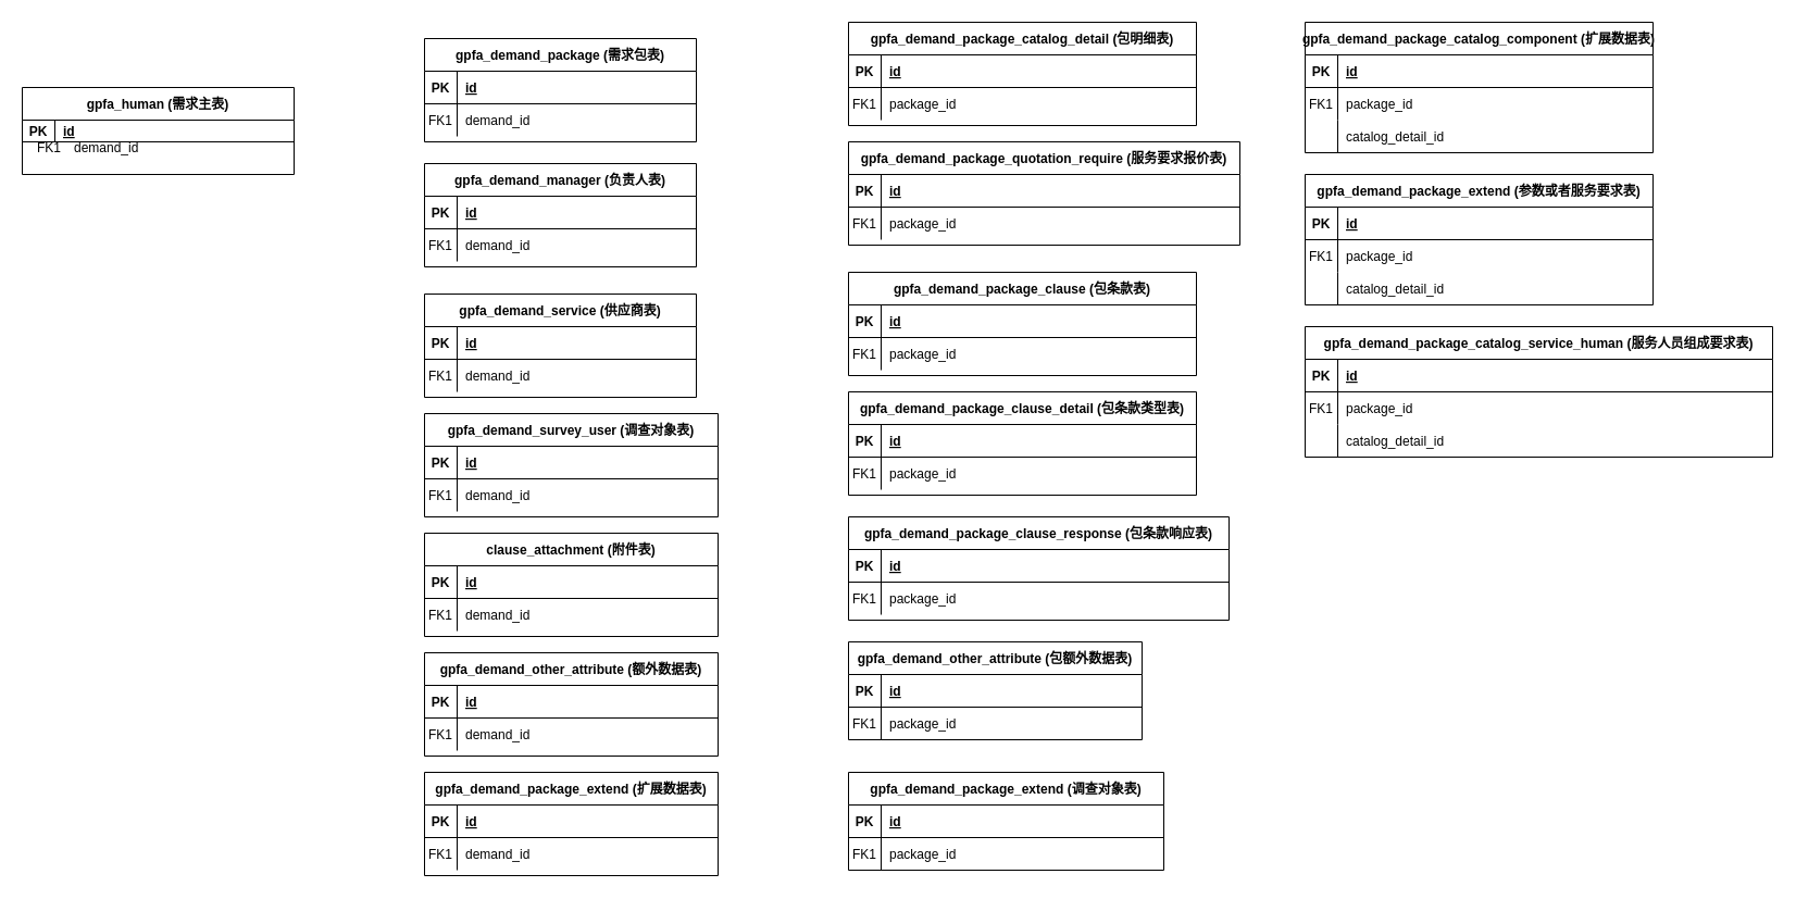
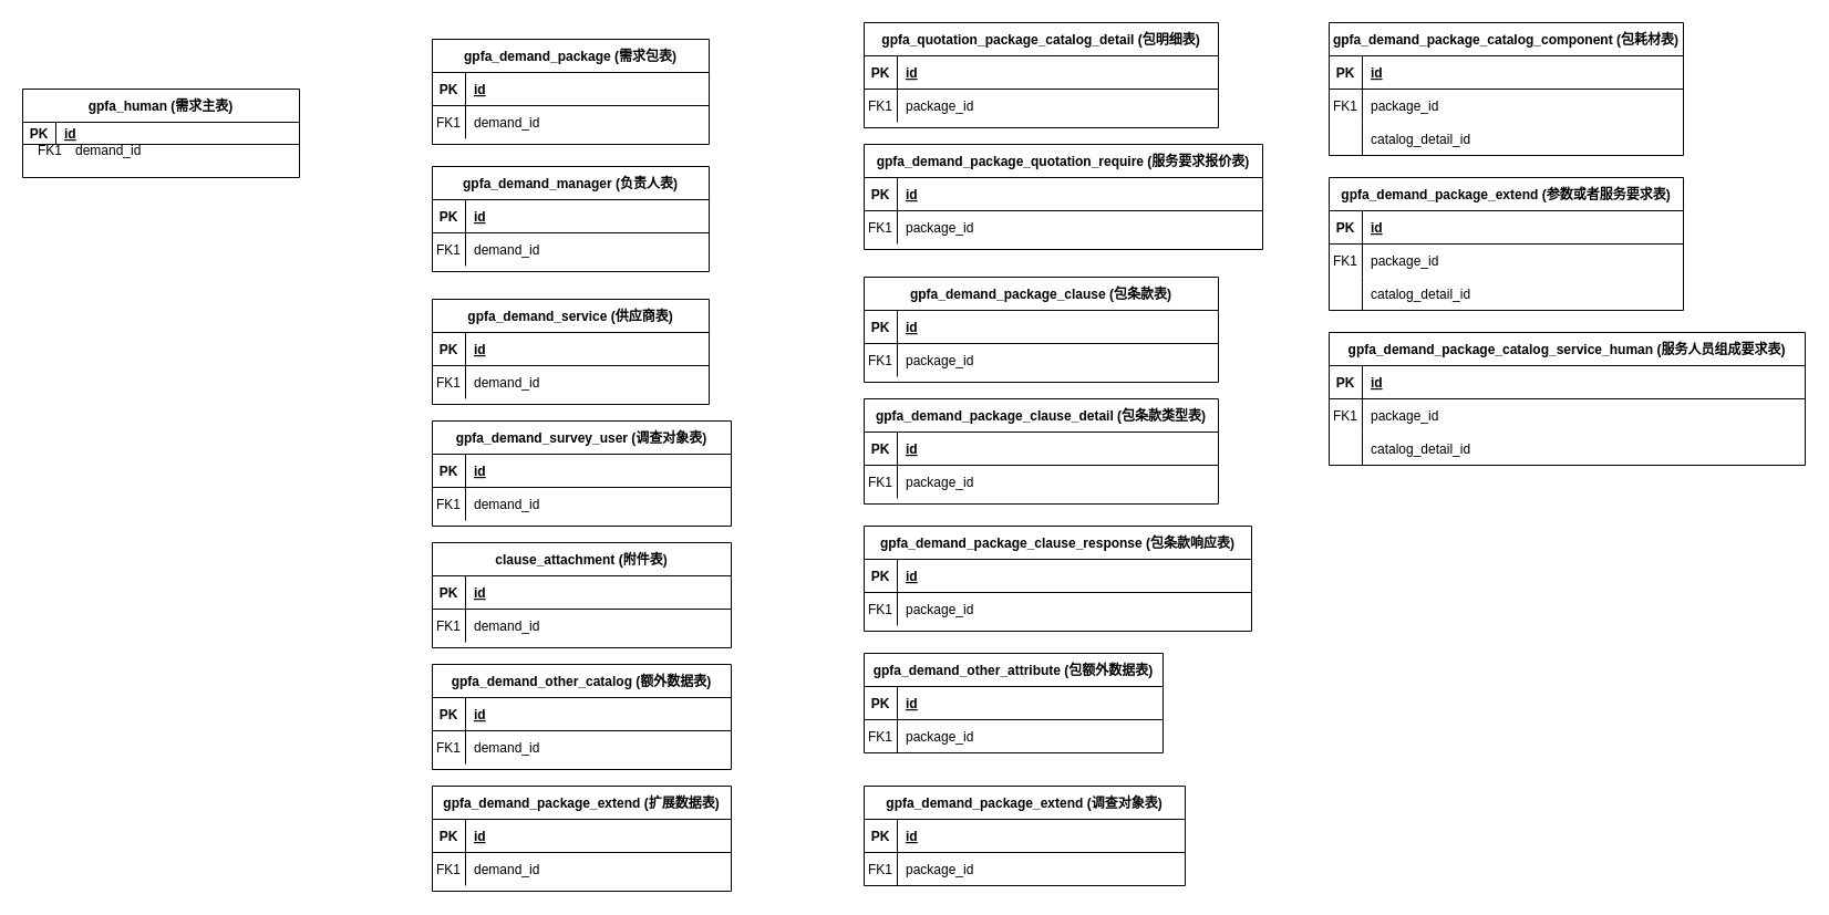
- <mxCell id="13" value="gpfa_demand_package_catalog_detail (包明细表)" style="shape=table;startSize=30;container=1;collapsible=1;childLayout=tableLayout;fixedRows=1;rowLines=0;fontStyle=1;align=center;resizeLast=1;" parent="1" vertex="1"><mxGeometry x="780" y="20" width="320" height="95" as="geometry" /></mxCell>
+ <mxCell id="13" value="gpfa_quotation_package_catalog_detail (包明细表)" style="shape=table;startSize=30;container=1;collapsible=1;childLayout=tableLayout;fixedRows=1;rowLines=0;fontStyle=1;align=center;resizeLast=1;" parent="1" vertex="1"><mxGeometry x="780" y="20" width="320" height="95" as="geometry" /></mxCell>
- <mxCell id="107" value="gpfa_demand_package_catalog_component (扩展数据表)" style="shape=table;startSize=30;container=1;collapsible=1;childLayout=tableLayout;fixedRows=1;rowLines=0;fontStyle=1;align=center;resizeLast=1;" vertex="1" parent="1"><mxGeometry x="1200" y="20" width="320" height="120" as="geometry" /></mxCell>
+ <mxCell id="107" value="gpfa_demand_package_catalog_component (包耗材表)" style="shape=table;startSize=30;container=1;collapsible=1;childLayout=tableLayout;fixedRows=1;rowLines=0;fontStyle=1;align=center;resizeLast=1;" vertex="1" parent="1"><mxGeometry x="1200" y="20" width="320" height="120" as="geometry" /></mxCell>
- <mxCell id="51" value="gpfa_demand_other_attribute (额外数据表)" style="shape=table;startSize=30;container=1;collapsible=1;childLayout=tableLayout;fixedRows=1;rowLines=0;fontStyle=1;align=center;resizeLast=1;" parent="1" vertex="1"><mxGeometry x="390" y="600" width="270" height="95" as="geometry" /></mxCell>
+ <mxCell id="51" value="gpfa_demand_other_catalog (额外数据表)" style="shape=table;startSize=30;container=1;collapsible=1;childLayout=tableLayout;fixedRows=1;rowLines=0;fontStyle=1;align=center;resizeLast=1;" parent="1" vertex="1"><mxGeometry x="390" y="600" width="270" height="95" as="geometry" /></mxCell>
